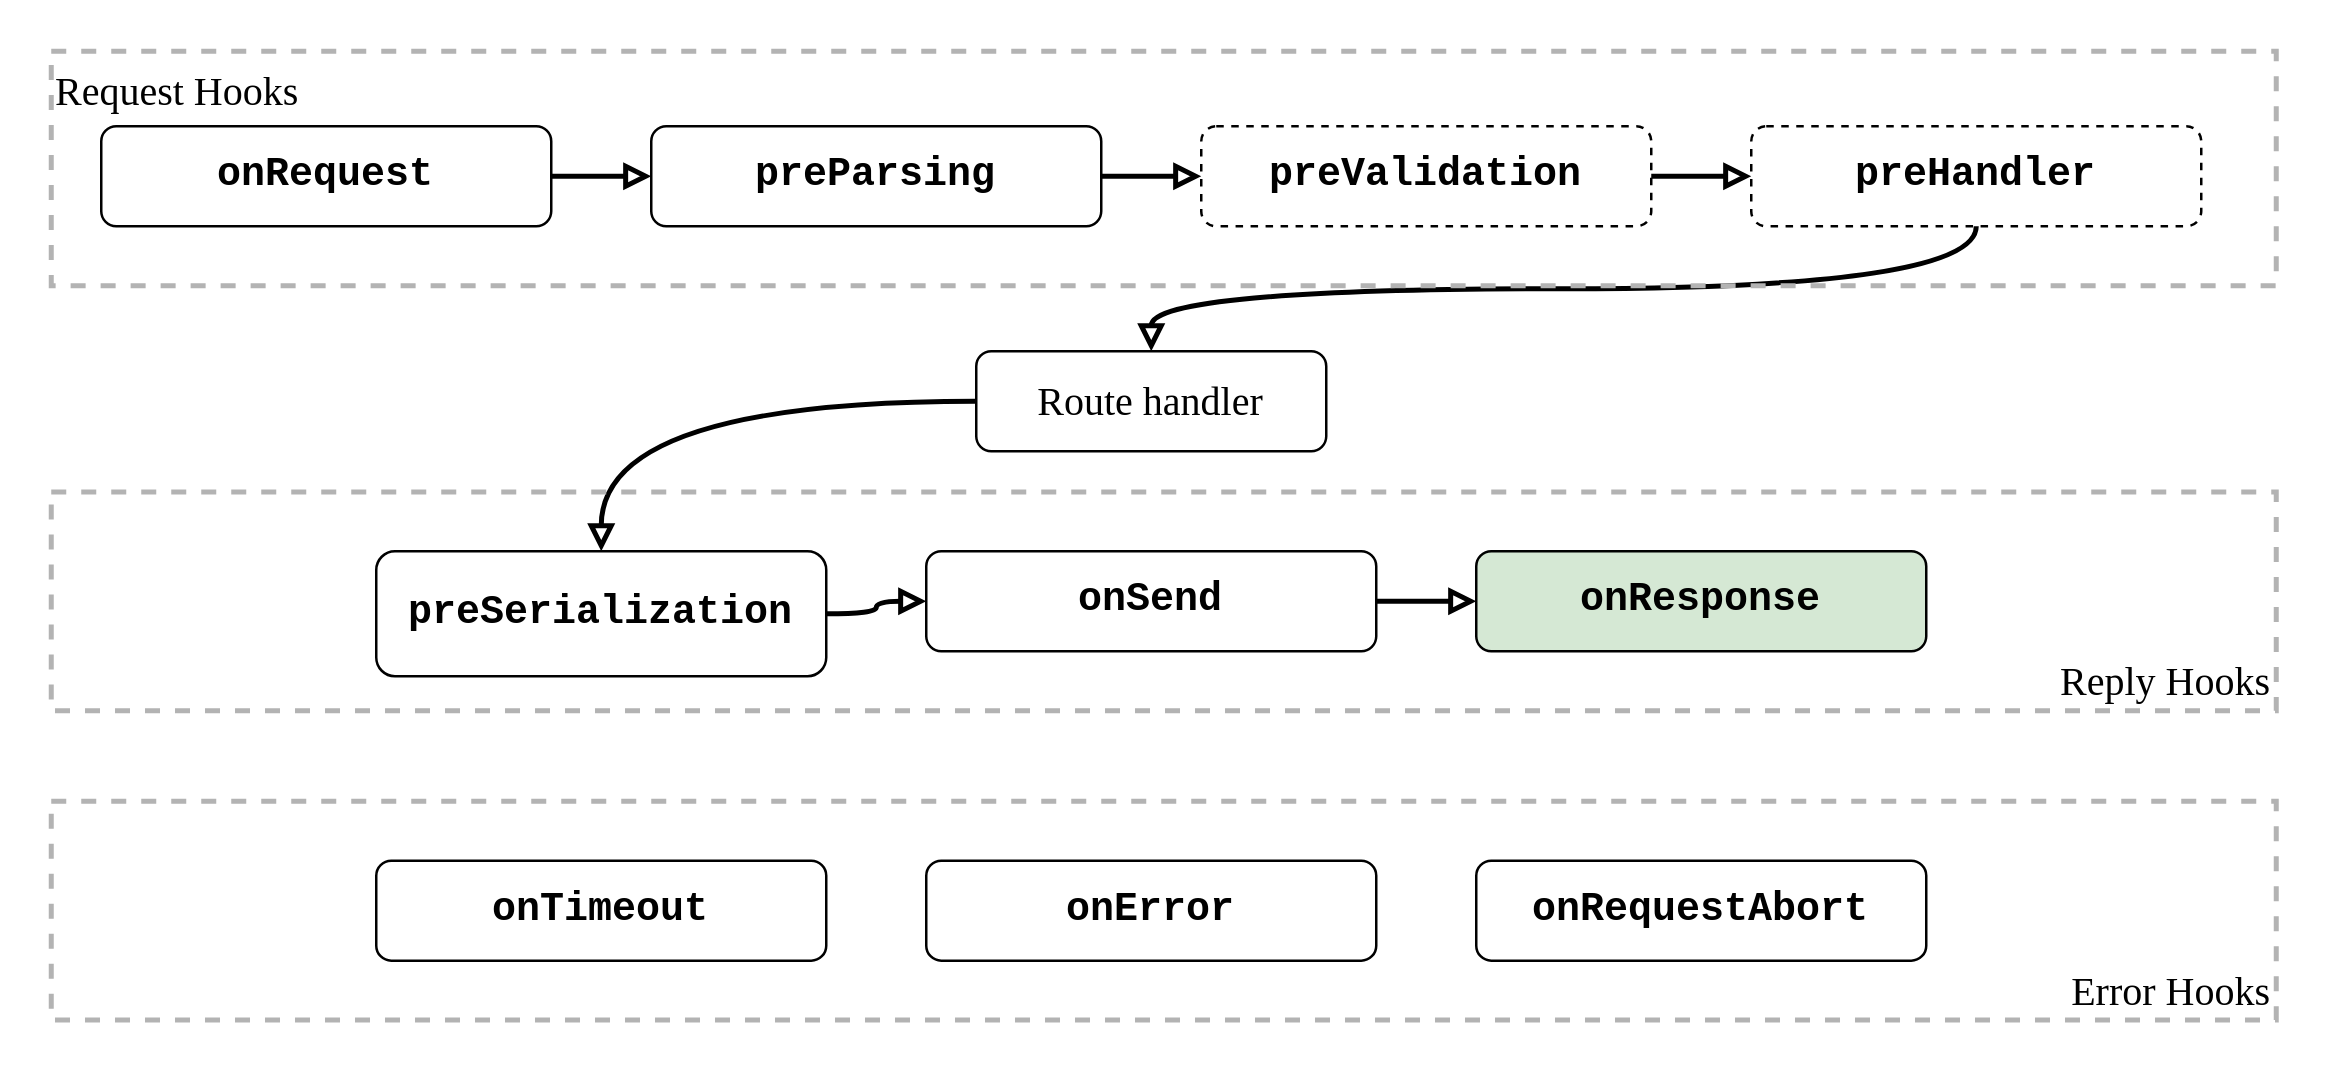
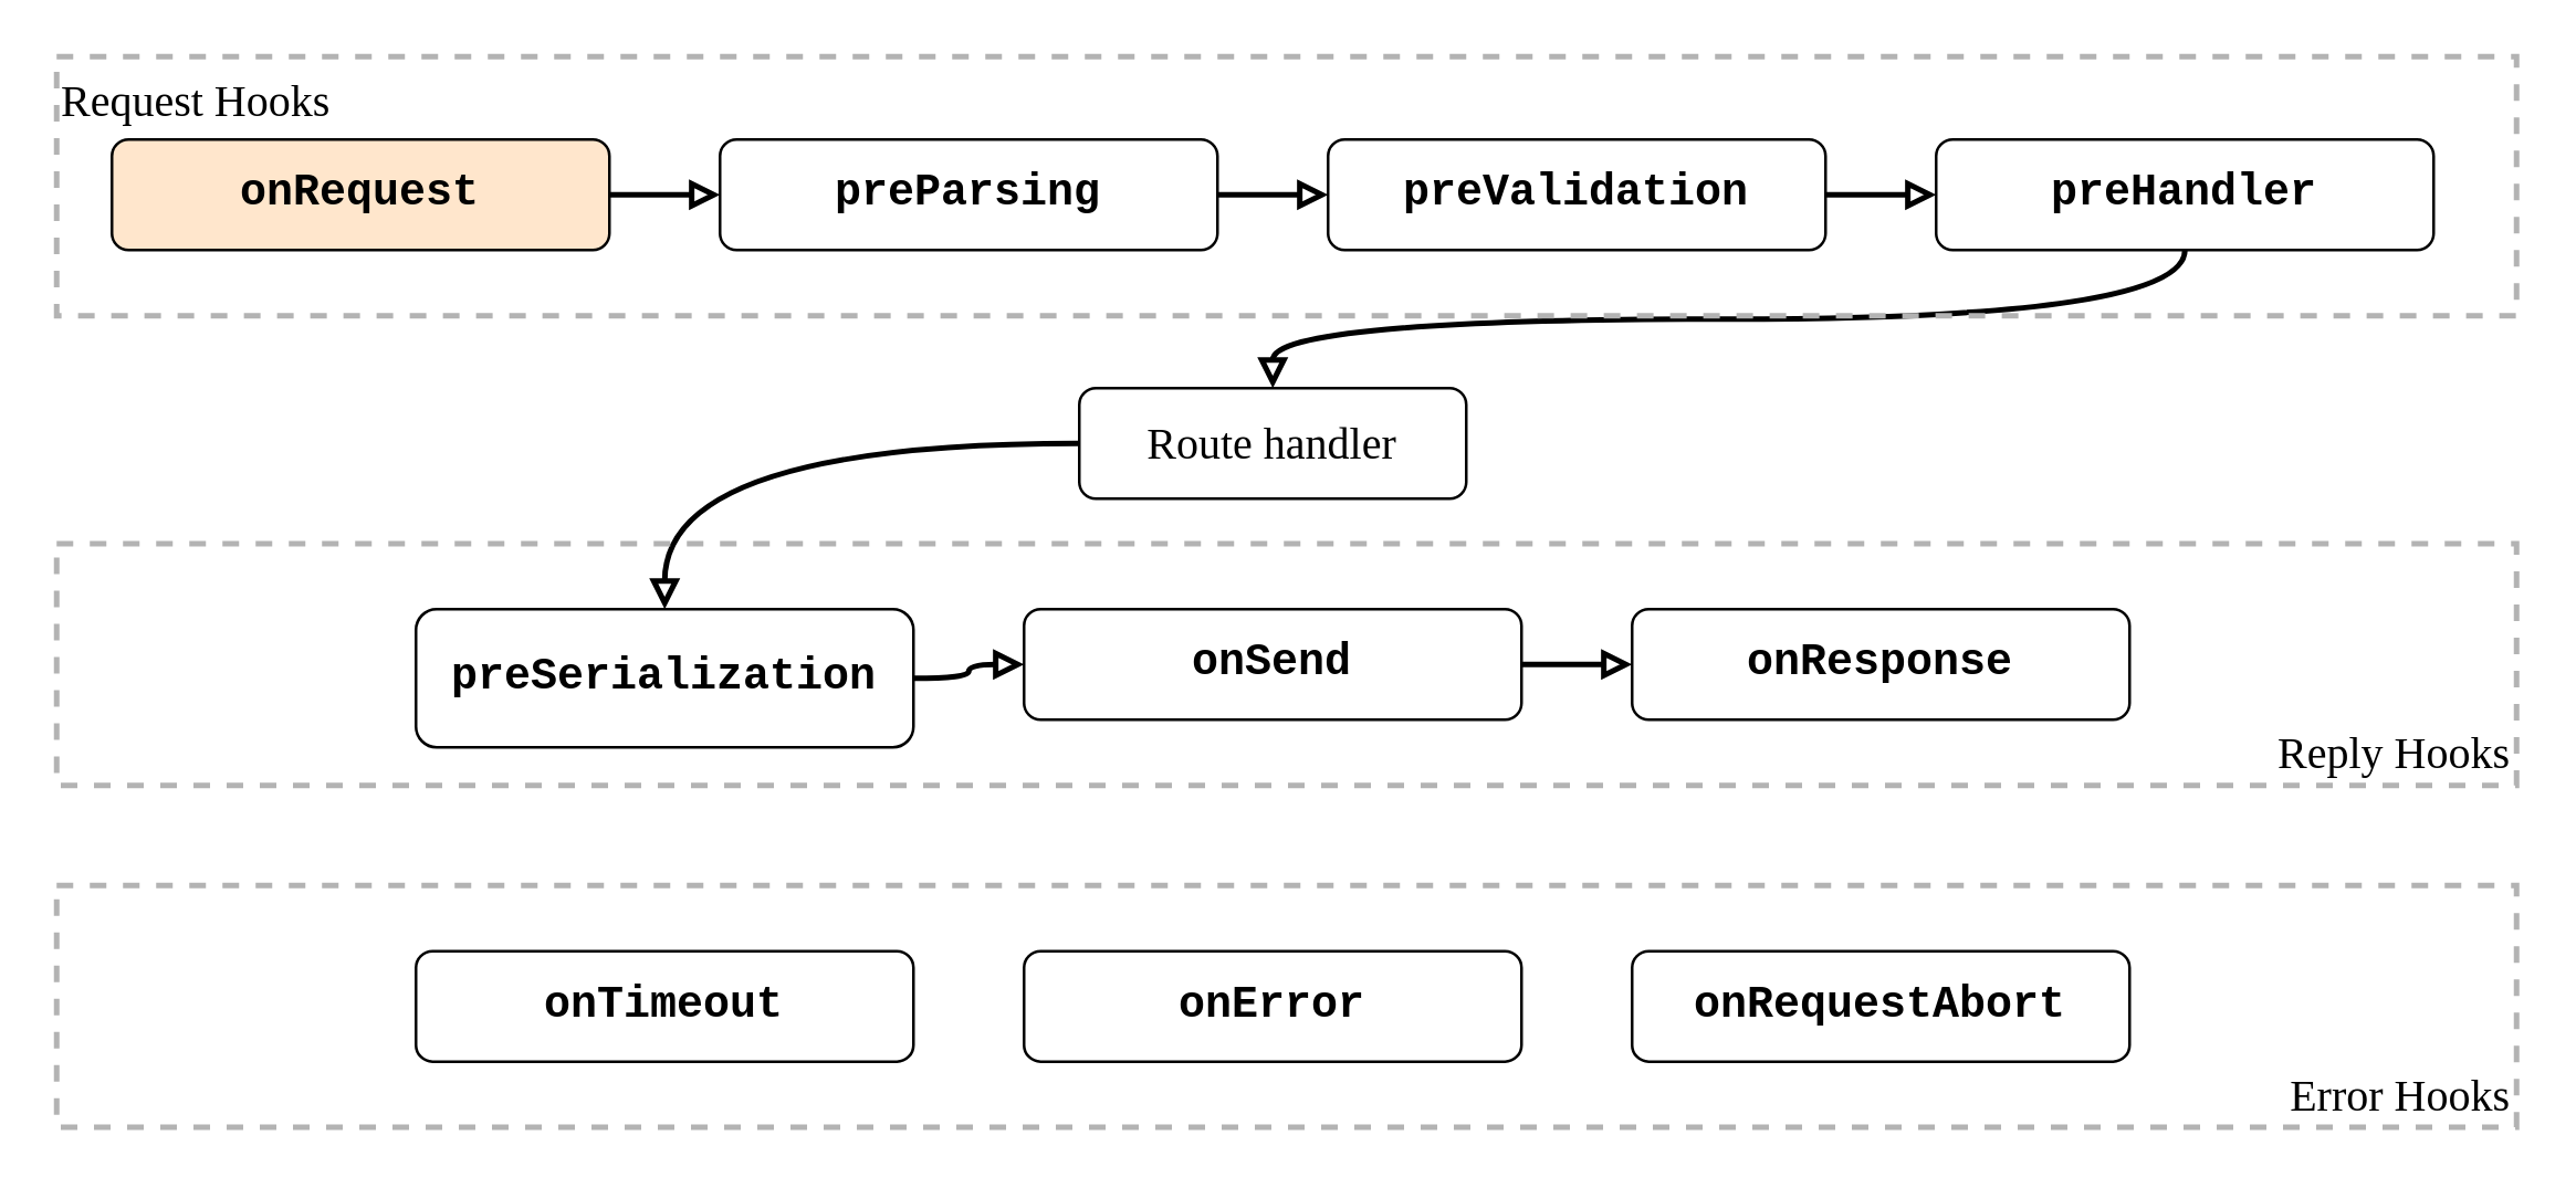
- <mxCell id="4" value="onRequest" style="rounded=1;whiteSpace=wrap;html=1;fontFamily=Courier New;fontStyle=1;fontSize=16;" vertex="1" parent="1"><mxGeometry x="40" y="50" width="180" height="40" as="geometry" /></mxCell>
+ <mxCell id="4" value="onRequest" style="rounded=1;whiteSpace=wrap;html=1;fontFamily=Courier New;fontStyle=1;fontSize=16;fillColor=#ffe6cc;" vertex="1" parent="1"><mxGeometry x="40" y="50" width="180" height="40" as="geometry" /></mxCell>
- <mxCell id="5" value="preValidation" style="rounded=1;whiteSpace=wrap;html=1;fontFamily=Courier New;fontStyle=1;fontSize=16;dashed=1;" vertex="1" parent="1"><mxGeometry x="480" y="50" width="180" height="40" as="geometry" /></mxCell>
+ <mxCell id="5" value="preValidation" style="rounded=1;whiteSpace=wrap;html=1;fontFamily=Courier New;fontStyle=1;fontSize=16;" vertex="1" parent="1"><mxGeometry x="480" y="50" width="180" height="40" as="geometry" /></mxCell>
- <mxCell id="6" value="preHandler" style="rounded=1;whiteSpace=wrap;html=1;fontFamily=Courier New;fontStyle=1;fontSize=16;dashed=1;" vertex="1" parent="1"><mxGeometry x="700" y="50" width="180" height="40" as="geometry" /></mxCell>
+ <mxCell id="6" value="preHandler" style="rounded=1;whiteSpace=wrap;html=1;fontFamily=Courier New;fontStyle=1;fontSize=16;" vertex="1" parent="1"><mxGeometry x="700" y="50" width="180" height="40" as="geometry" /></mxCell>
- <mxCell id="10" value="onResponse" style="rounded=1;whiteSpace=wrap;html=1;fontFamily=Courier New;fontStyle=1;fontSize=16;fillColor=#d5e8d4;" vertex="1" parent="1"><mxGeometry x="590" y="220" width="180" height="40" as="geometry" /></mxCell>
+ <mxCell id="10" value="onResponse" style="rounded=1;whiteSpace=wrap;html=1;fontFamily=Courier New;fontStyle=1;fontSize=16;" vertex="1" parent="1"><mxGeometry x="590" y="220" width="180" height="40" as="geometry" /></mxCell>
